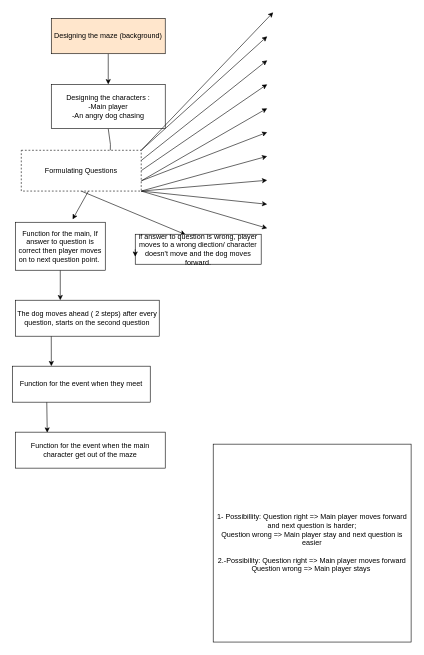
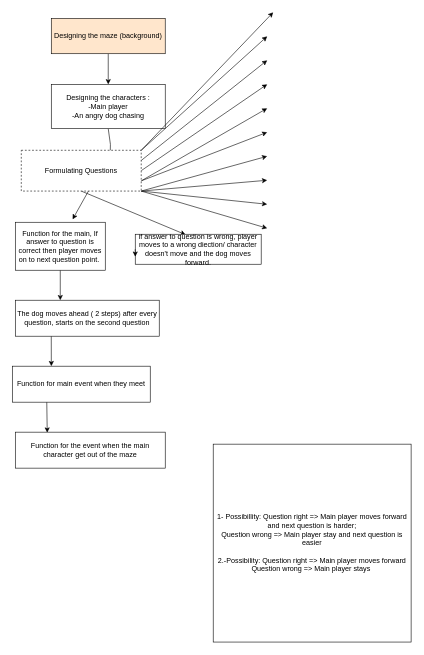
- <mxCell id="26" value="Function for the event when they meet" style="rounded=0;whiteSpace=wrap;html=1;" parent="1" vertex="1"><mxGeometry x="20" y="610" width="230" height="60" as="geometry" /></mxCell>
+ <mxCell id="26" value="Function for main event when they meet" style="rounded=0;whiteSpace=wrap;html=1;" parent="1" vertex="1"><mxGeometry x="20" y="610" width="230" height="60" as="geometry" /></mxCell>
